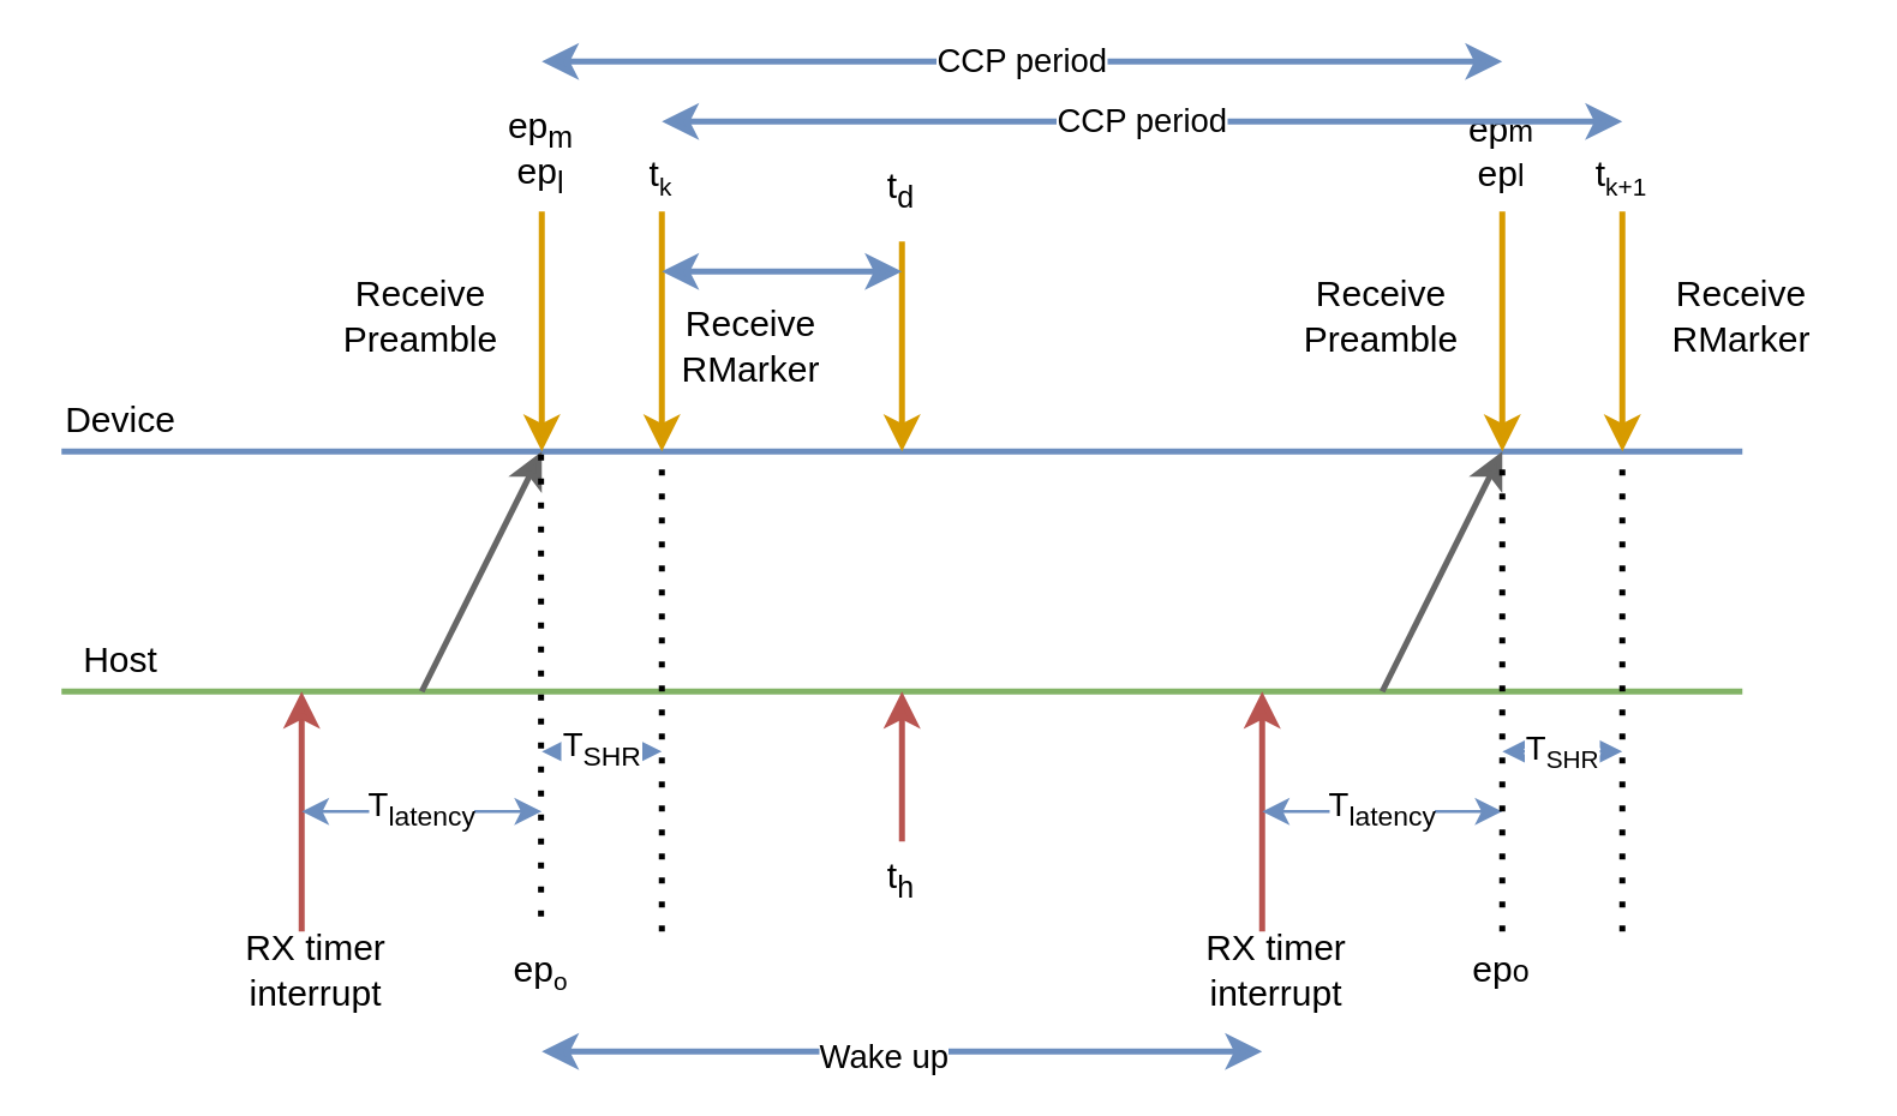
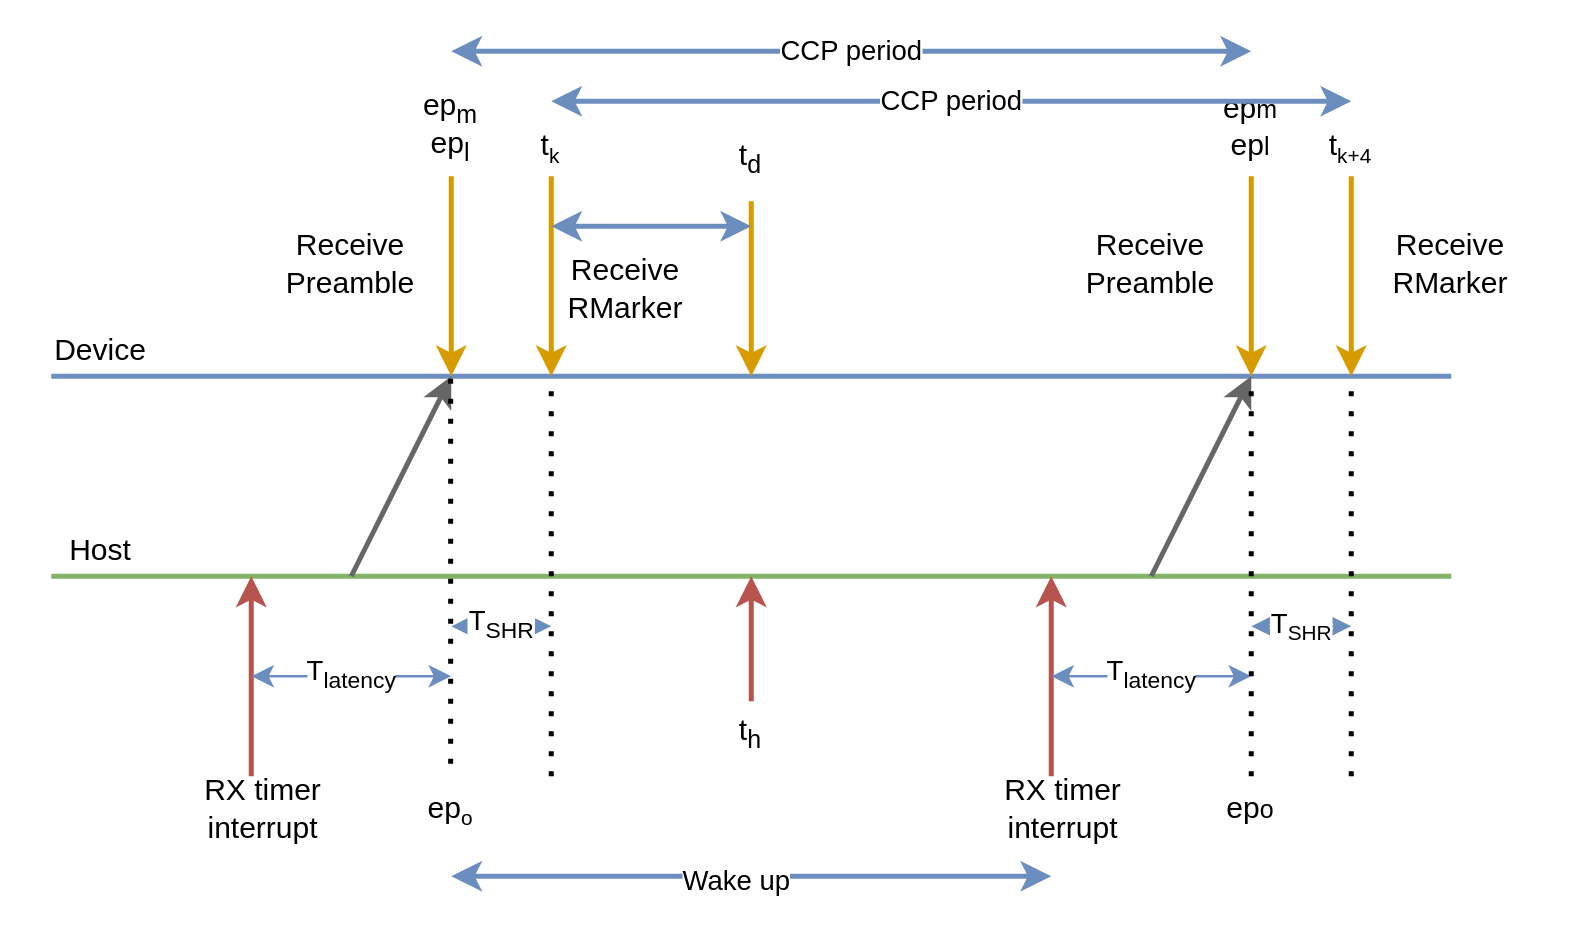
- <mxCell id="43" value="t&lt;span style=&quot;font-size: 10px&quot;&gt;&lt;sub&gt;k+1&lt;/sub&gt;&lt;/span&gt;" style="text;html=1;strokeColor=none;fillColor=none;align=center;verticalAlign=middle;whiteSpace=wrap;rounded=0;" parent="1" vertex="1"><mxGeometry x="530" y="45" width="20" height="25" as="geometry" /></mxCell>
+ <mxCell id="43" value="t&lt;span style=&quot;font-size: 10px&quot;&gt;&lt;sub&gt;k+4&lt;/sub&gt;&lt;/span&gt;" style="text;html=1;strokeColor=none;fillColor=none;align=center;verticalAlign=middle;whiteSpace=wrap;rounded=0;" parent="1" vertex="1"><mxGeometry x="530" y="45" width="20" height="25" as="geometry" /></mxCell>
